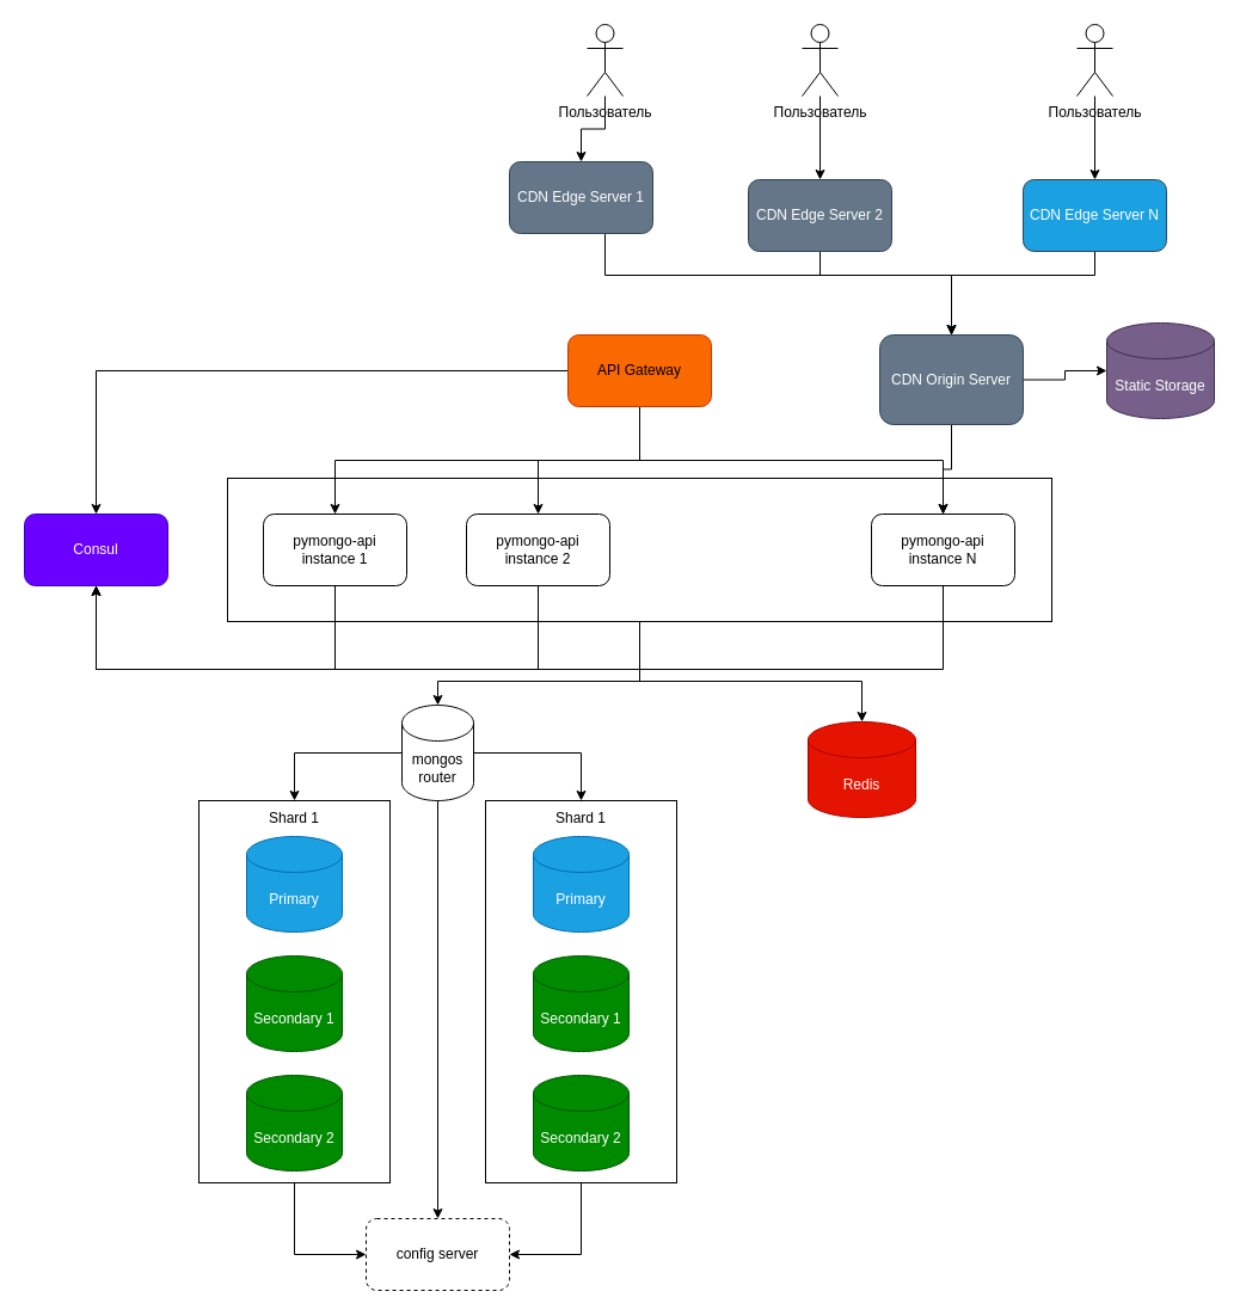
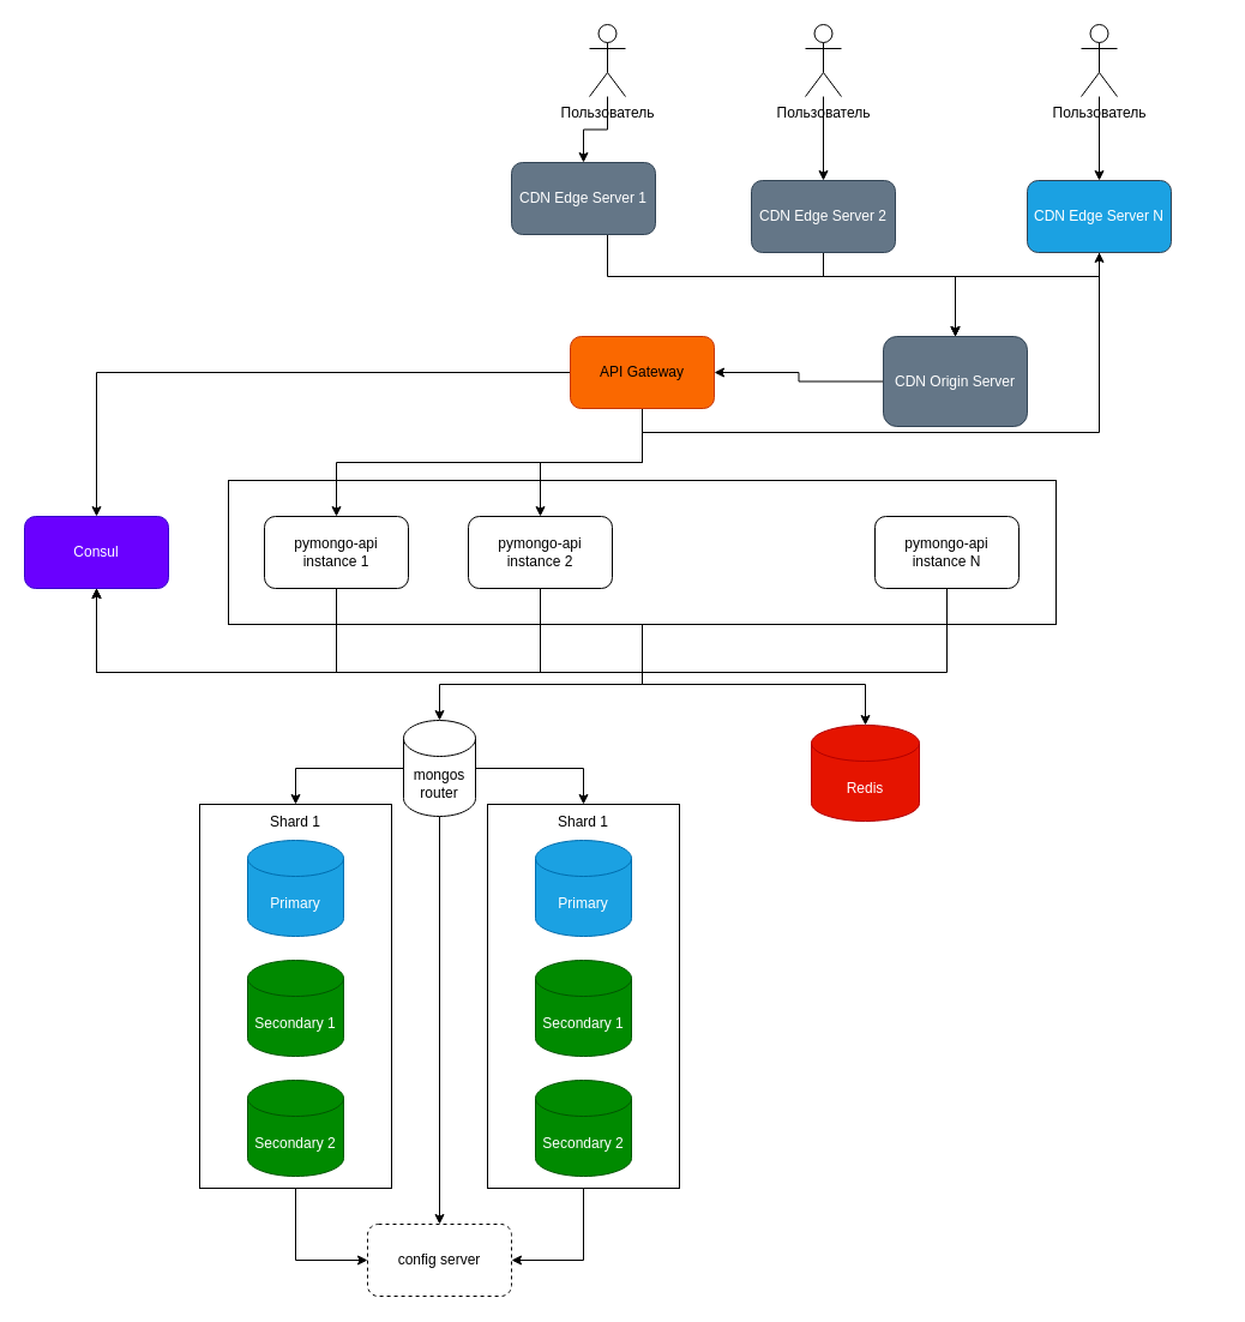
- <mxCell id="39" value="Static Storage" style="shape=cylinder3;whiteSpace=wrap;html=1;boundedLbl=1;backgroundOutline=1;size=15;fillColor=#76608a;fontColor=#ffffff;strokeColor=#432D57;movable=1;resizable=1;rotatable=1;deletable=1;editable=1;locked=0;connectable=1;" vertex="1" parent="1"><mxGeometry x="926" y="270" width="90" height="80" as="geometry" /></mxCell>
- <mxCell id="37" value="" style="edgeStyle=orthogonalEdgeStyle;rounded=0;orthogonalLoop=1;jettySize=auto;html=1;" edge="1" parent="1" source="38" target="39"><mxGeometry relative="1" as="geometry" /></mxCell>
- <mxCell id="36" style="edgeStyle=orthogonalEdgeStyle;rounded=0;orthogonalLoop=1;jettySize=auto;html=1;" edge="1" parent="1" source="38" target="35"><mxGeometry relative="1" as="geometry" /></mxCell>
+ <mxCell id="36" style="edgeStyle=orthogonalEdgeStyle;rounded=0;orthogonalLoop=1;jettySize=auto;html=1;" edge="1" parent="1" source="38" target="9"><mxGeometry relative="1" as="geometry" /></mxCell>
- <mxCell id="7" style="edgeStyle=orthogonalEdgeStyle;rounded=0;orthogonalLoop=1;jettySize=auto;html=1;entryX=0.5;entryY=0;entryDx=0;entryDy=0;exitX=0.5;exitY=1;exitDx=0;exitDy=0;" edge="1" parent="1" source="9" target="35"><mxGeometry relative="1" as="geometry" /></mxCell>
+ <mxCell id="7" style="edgeStyle=orthogonalEdgeStyle;rounded=0;orthogonalLoop=1;jettySize=auto;html=1;exitX=0.5;exitY=1;exitDx=0;exitDy=0;" edge="1" parent="1" source="9" target="45"><mxGeometry relative="1" as="geometry" /></mxCell>
- <mxCell id="20" value="mongos router" style="shape=cylinder3;whiteSpace=wrap;html=1;boundedLbl=1;backgroundOutline=1;size=15;movable=1;resizable=1;rotatable=1;deletable=1;editable=1;locked=0;connectable=1;" vertex="1" parent="16"><mxGeometry x="170" width="60" height="80" as="geometry" /></mxCell>
+ <mxCell id="20" value="mongos router" style="shape=cylinder3;whiteSpace=wrap;html=1;boundedLbl=1;backgroundOutline=1;size=15;movable=1;resizable=1;rotatable=1;deletable=1;editable=1;locked=0;connectable=1;" vertex="1" parent="16"><mxGeometry x="170" y="10" width="60" height="80" as="geometry" /></mxCell>
